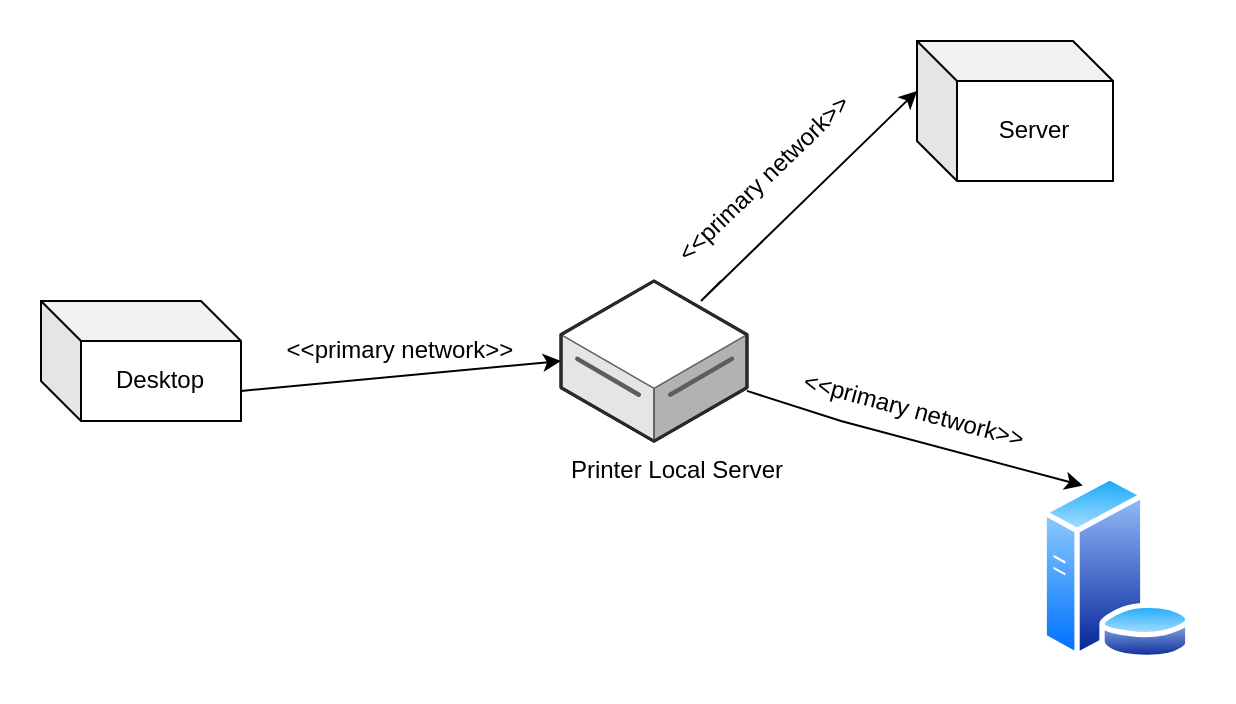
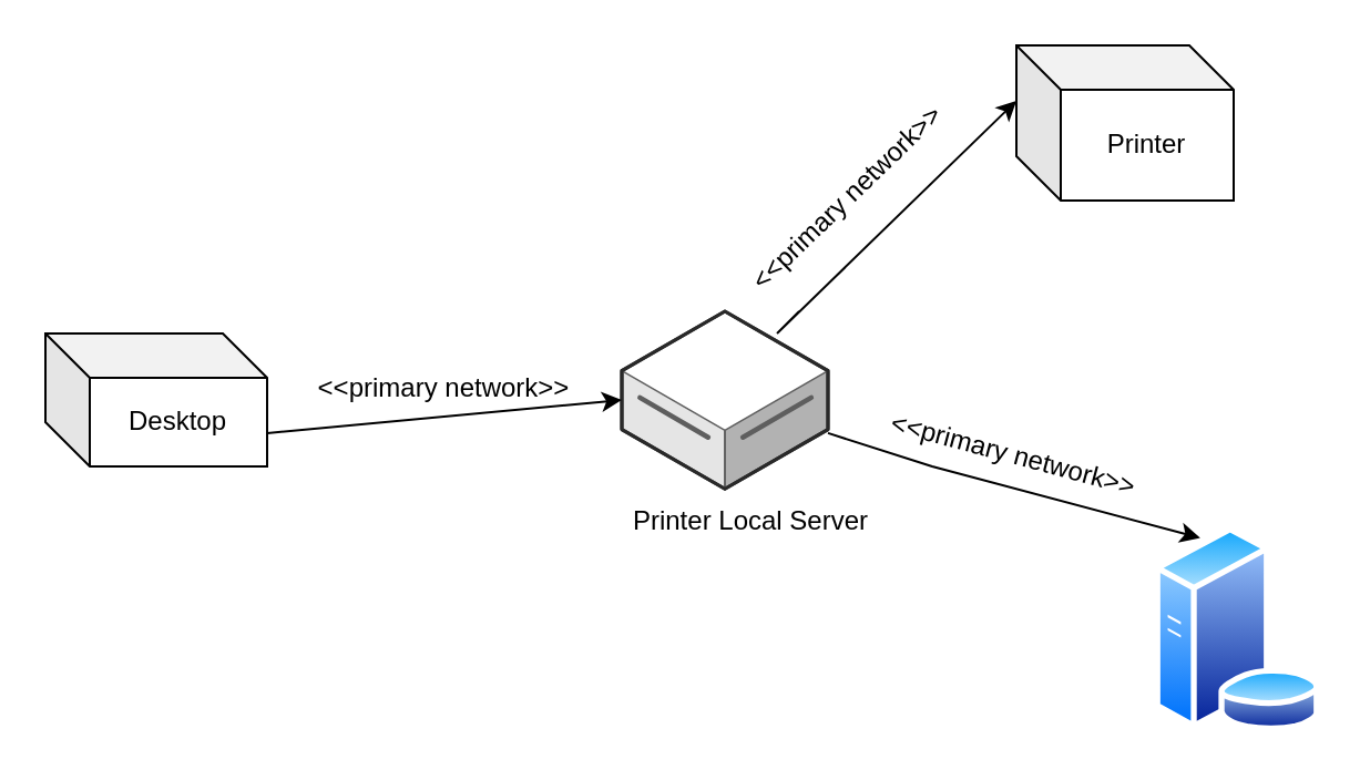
- <mxCell id="3" value="Server" style="shape=cube;whiteSpace=wrap;html=1;boundedLbl=1;backgroundOutline=1;darkOpacity=0.05;darkOpacity2=0.1;" vertex="1" parent="1"><mxGeometry x="458" y="20" width="98" height="70" as="geometry" /></mxCell>
+ <mxCell id="3" value="Printer" style="shape=cube;whiteSpace=wrap;html=1;boundedLbl=1;backgroundOutline=1;darkOpacity=0.05;darkOpacity2=0.1;" vertex="1" parent="1"><mxGeometry x="458" y="20" width="98" height="70" as="geometry" /></mxCell>
